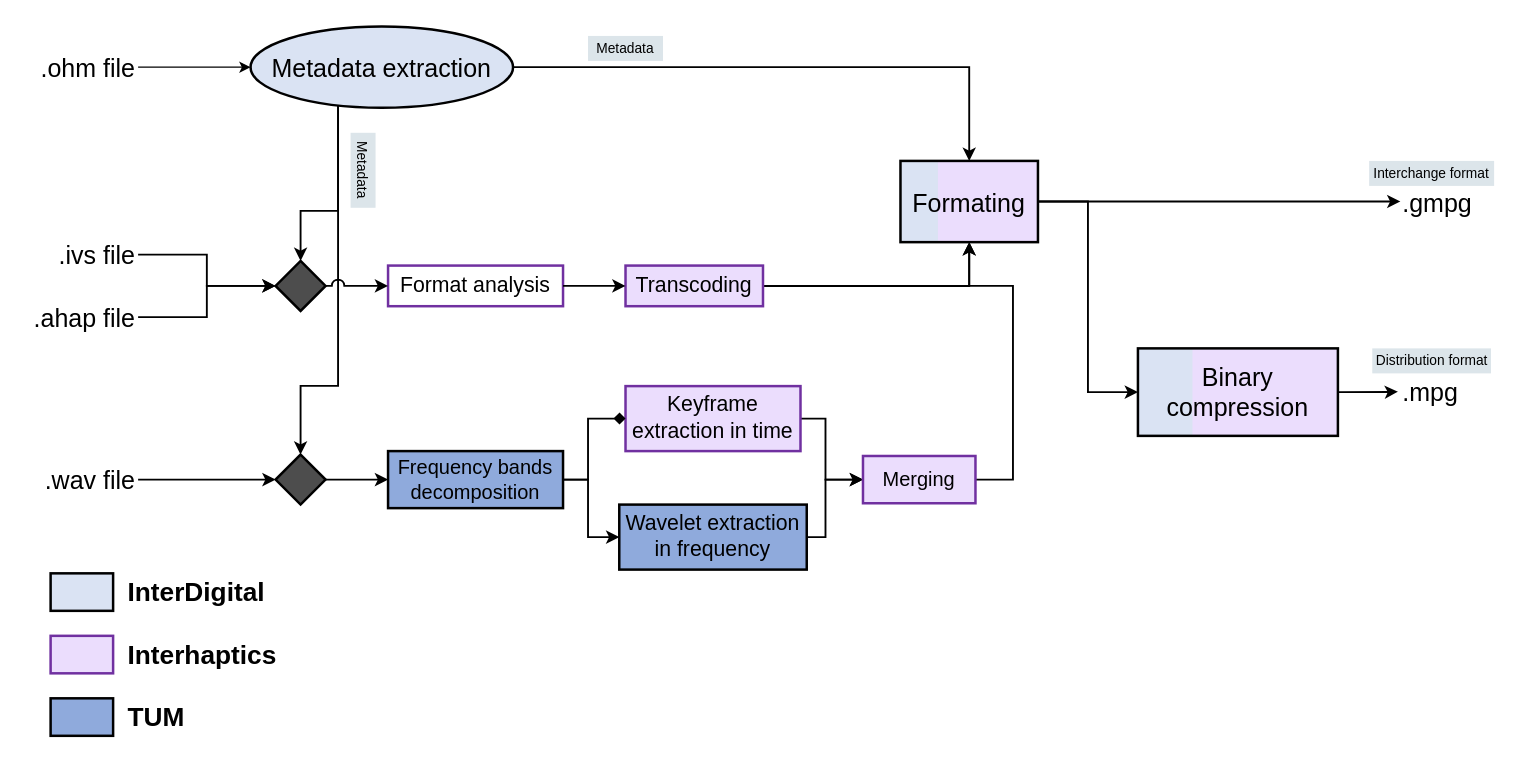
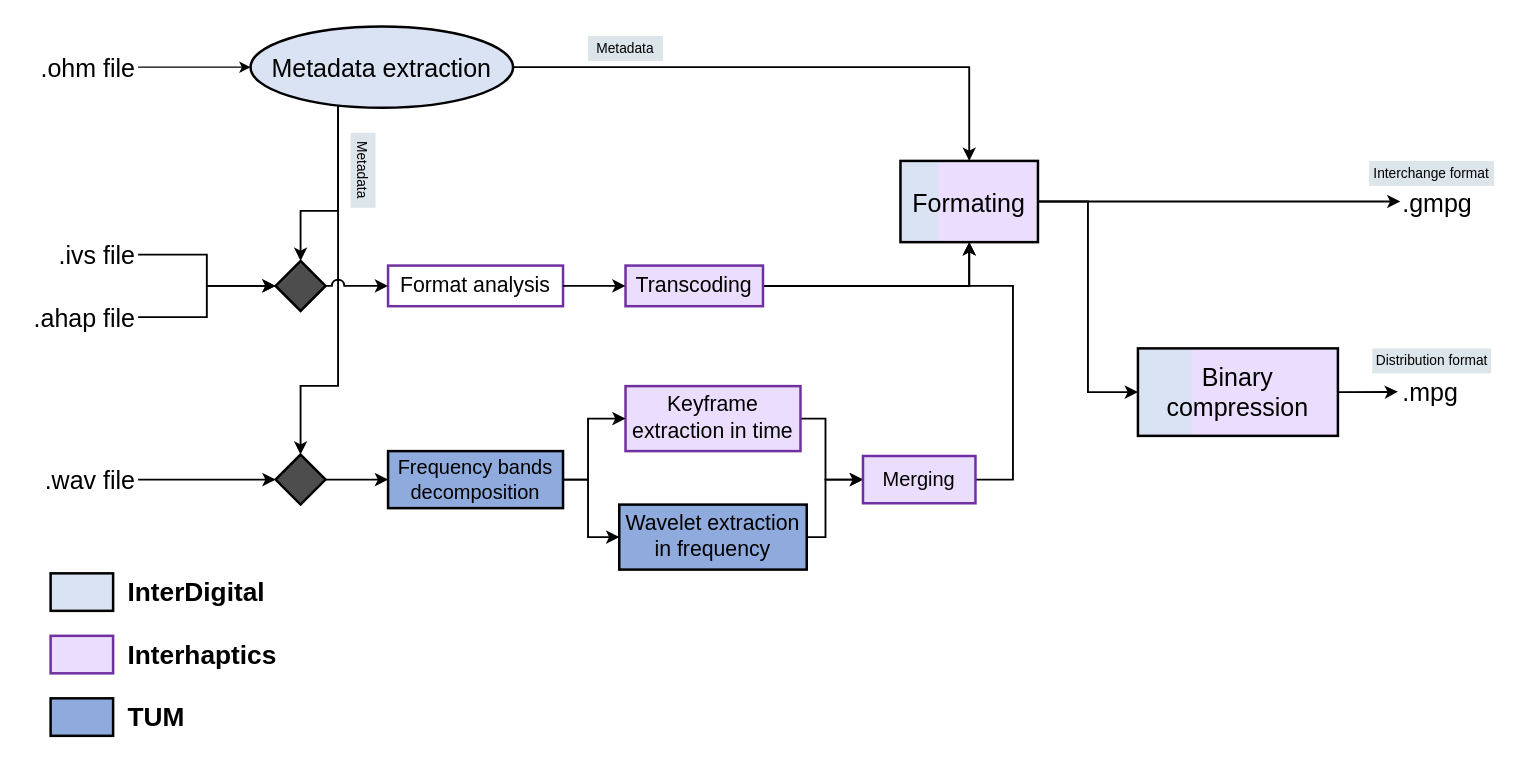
- <mxCell id="25" style="edgeStyle=orthogonalEdgeStyle;rounded=0;jumpStyle=line;jumpSize=15;orthogonalLoop=1;jettySize=auto;html=1;fontSize=16;strokeWidth=1.5;entryX=0;entryY=0.5;entryDx=0;entryDy=0;endArrow=diamond;" parent="1" source="21" target="24" edge="1"><mxGeometry x="90" y="242.5" as="geometry"><mxPoint x="490" y="358" as="targetPoint" /><Array as="points"><mxPoint x="470" y="383" /><mxPoint x="470" y="334" /></Array></mxGeometry></mxCell>
+ <mxCell id="25" style="edgeStyle=orthogonalEdgeStyle;rounded=0;jumpStyle=line;jumpSize=15;orthogonalLoop=1;jettySize=auto;html=1;fontSize=16;strokeWidth=1.5;entryX=0;entryY=0.5;entryDx=0;entryDy=0;" parent="1" source="21" target="24" edge="1"><mxGeometry x="90" y="242.5" as="geometry"><mxPoint x="490" y="358" as="targetPoint" /><Array as="points"><mxPoint x="470" y="383" /><mxPoint x="470" y="334" /></Array></mxGeometry></mxCell>
